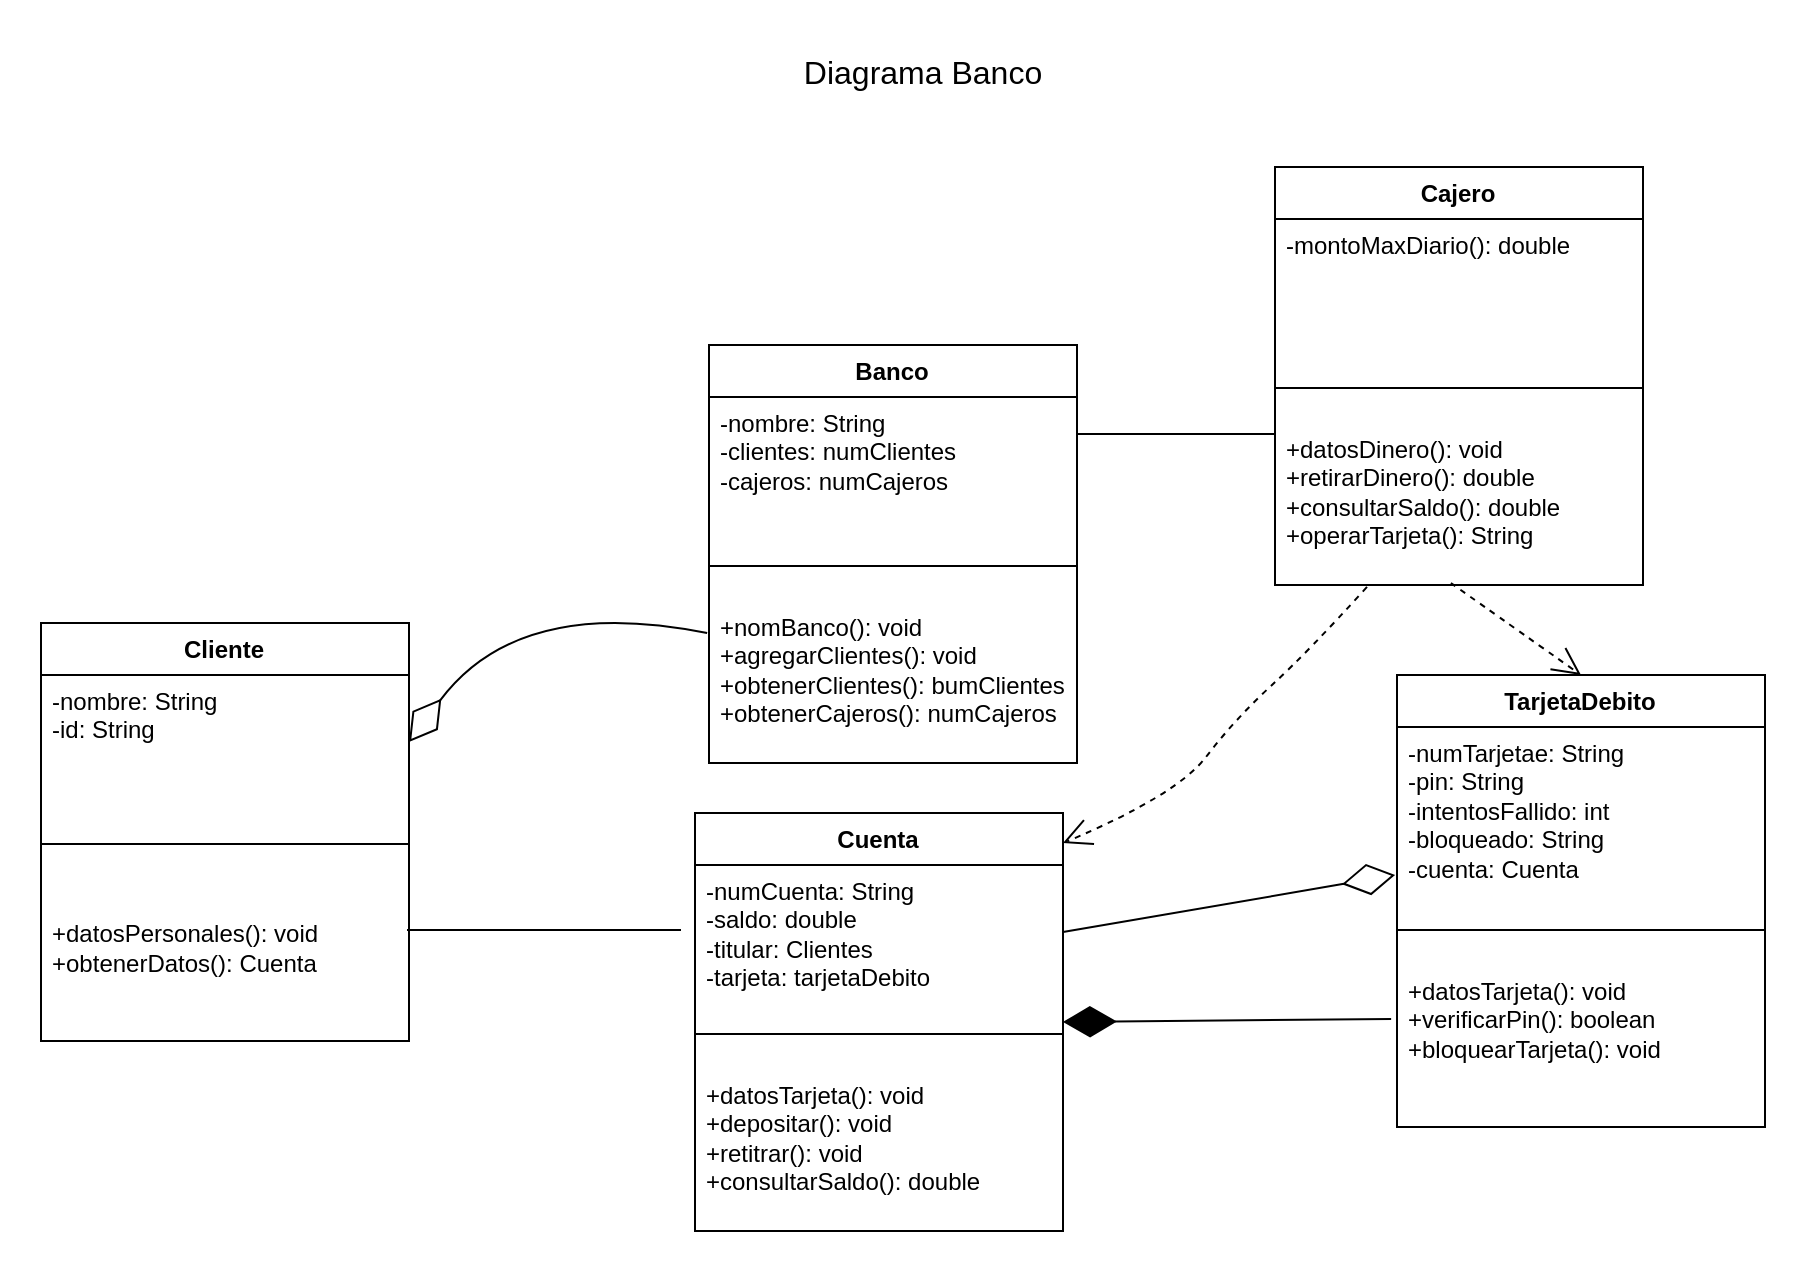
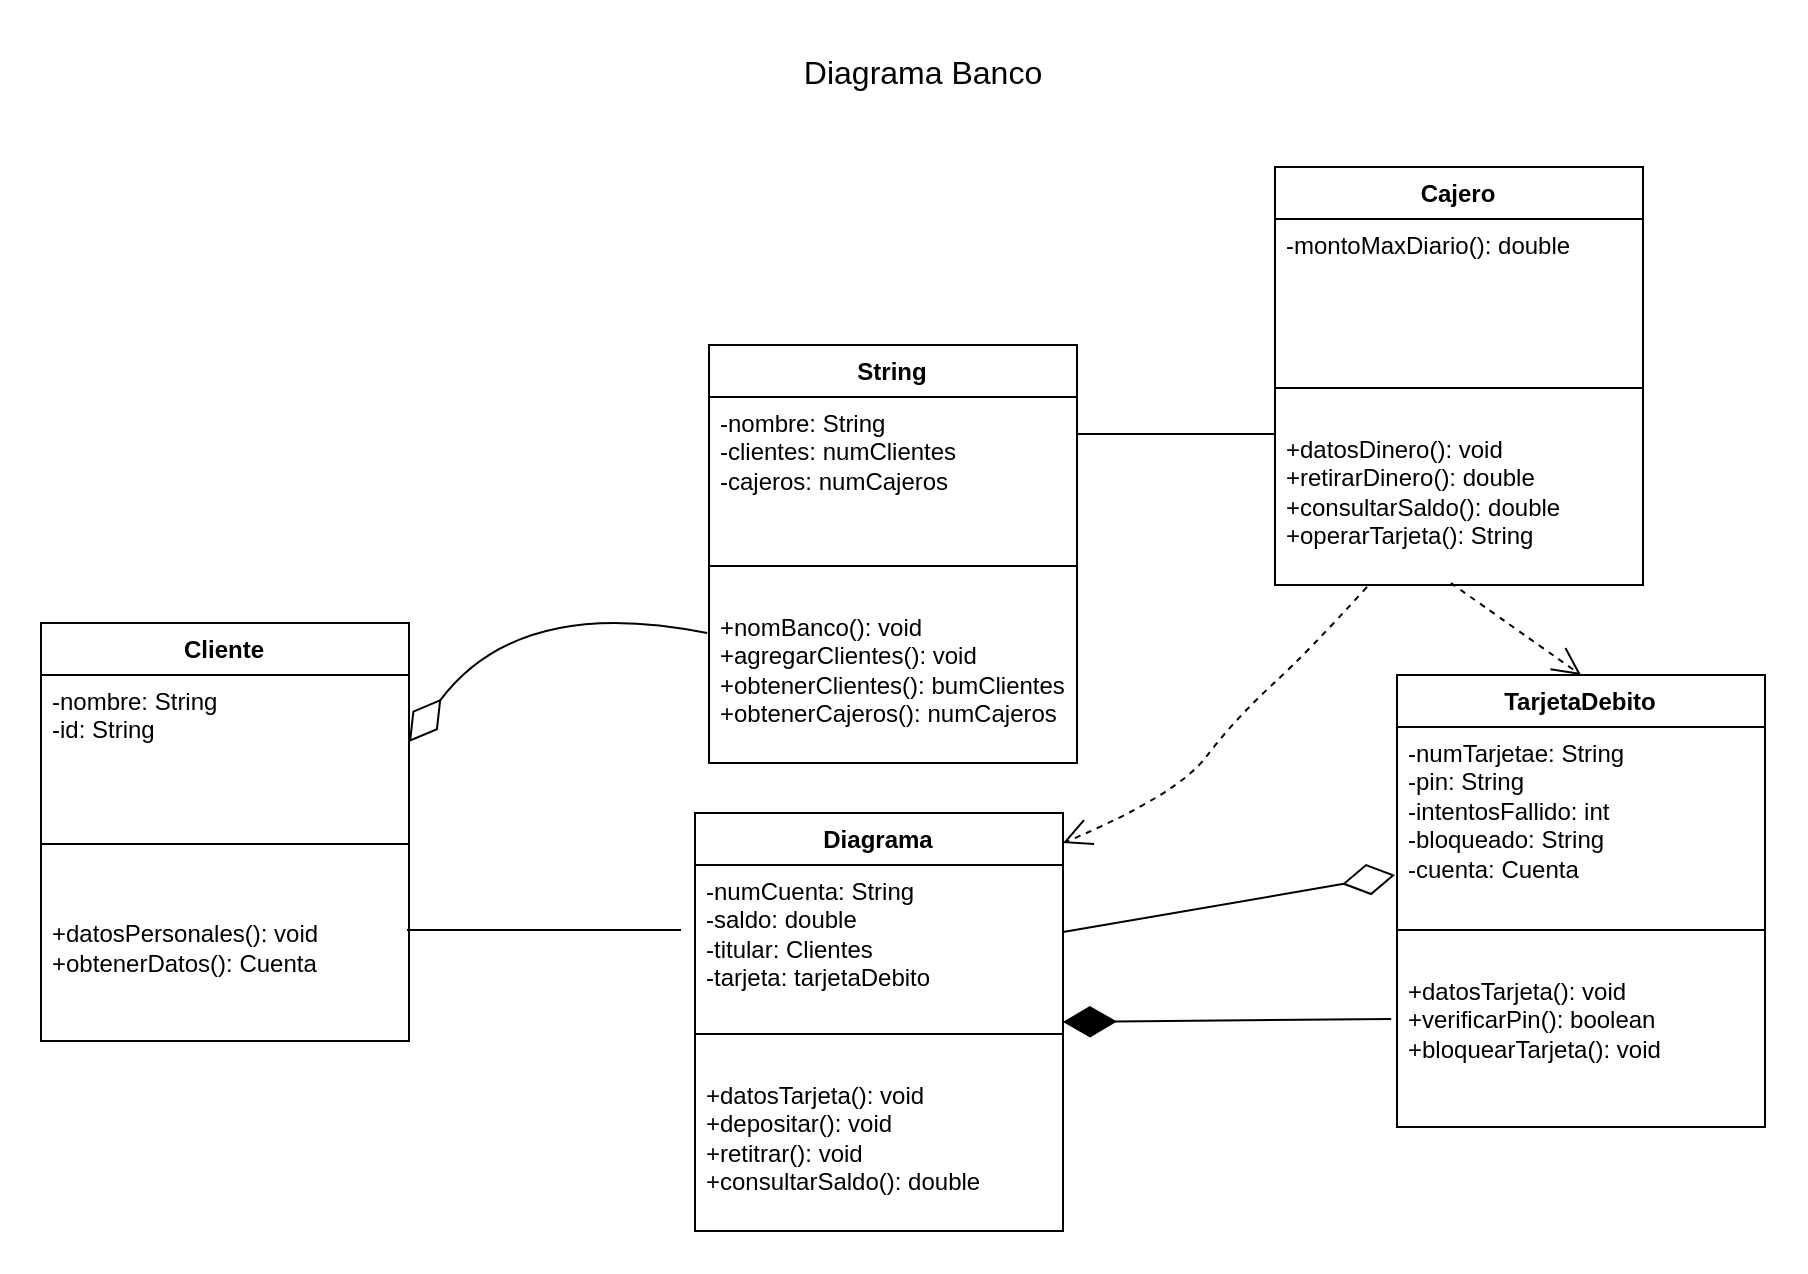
- <mxCell id="2" value="Banco" style="swimlane;fontStyle=1;align=center;verticalAlign=top;childLayout=stackLayout;horizontal=1;startSize=26;horizontalStack=0;resizeParent=1;resizeParentMax=0;resizeLast=0;collapsible=1;marginBottom=0;whiteSpace=wrap;html=1;" vertex="1" parent="1"><mxGeometry x="354" y="172" width="184" height="209" as="geometry" /></mxCell>
+ <mxCell id="2" value="String" style="swimlane;fontStyle=1;align=center;verticalAlign=top;childLayout=stackLayout;horizontal=1;startSize=26;horizontalStack=0;resizeParent=1;resizeParentMax=0;resizeLast=0;collapsible=1;marginBottom=0;whiteSpace=wrap;html=1;" vertex="1" parent="1"><mxGeometry x="354" y="172" width="184" height="209" as="geometry" /></mxCell>
- <mxCell id="12" value="Cuenta" style="swimlane;fontStyle=1;align=center;verticalAlign=top;childLayout=stackLayout;horizontal=1;startSize=26;horizontalStack=0;resizeParent=1;resizeParentMax=0;resizeLast=0;collapsible=1;marginBottom=0;whiteSpace=wrap;html=1;" vertex="1" parent="1"><mxGeometry x="347" y="406" width="184" height="209" as="geometry" /></mxCell>
+ <mxCell id="12" value="Diagrama" style="swimlane;fontStyle=1;align=center;verticalAlign=top;childLayout=stackLayout;horizontal=1;startSize=26;horizontalStack=0;resizeParent=1;resizeParentMax=0;resizeLast=0;collapsible=1;marginBottom=0;whiteSpace=wrap;html=1;" vertex="1" parent="1"><mxGeometry x="347" y="406" width="184" height="209" as="geometry" /></mxCell>
